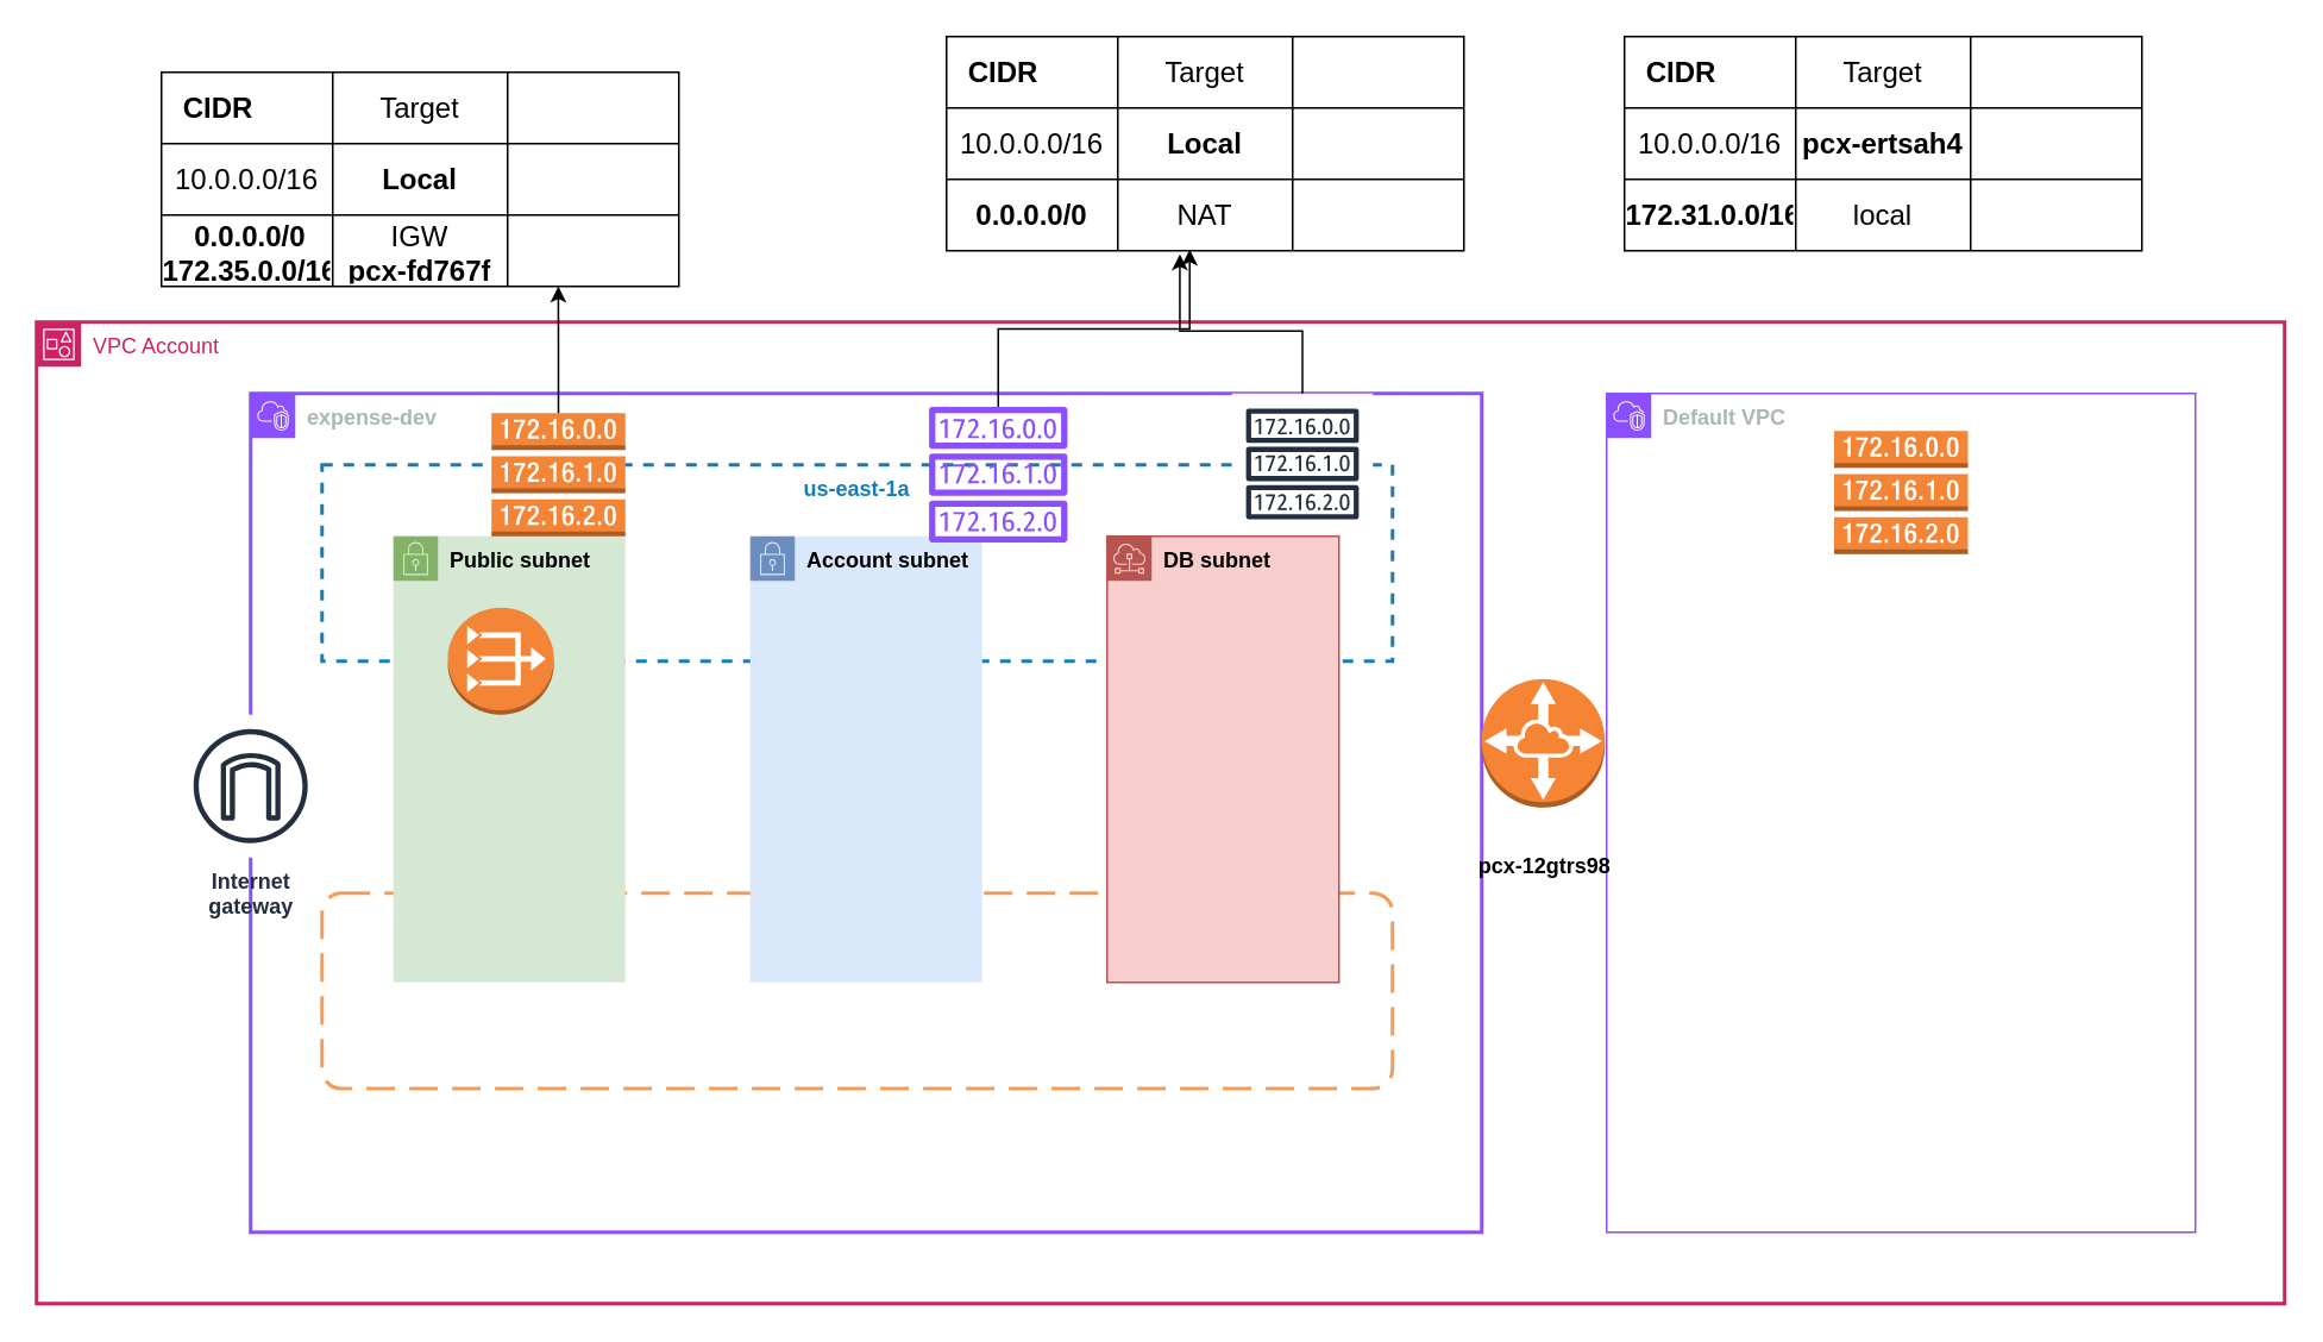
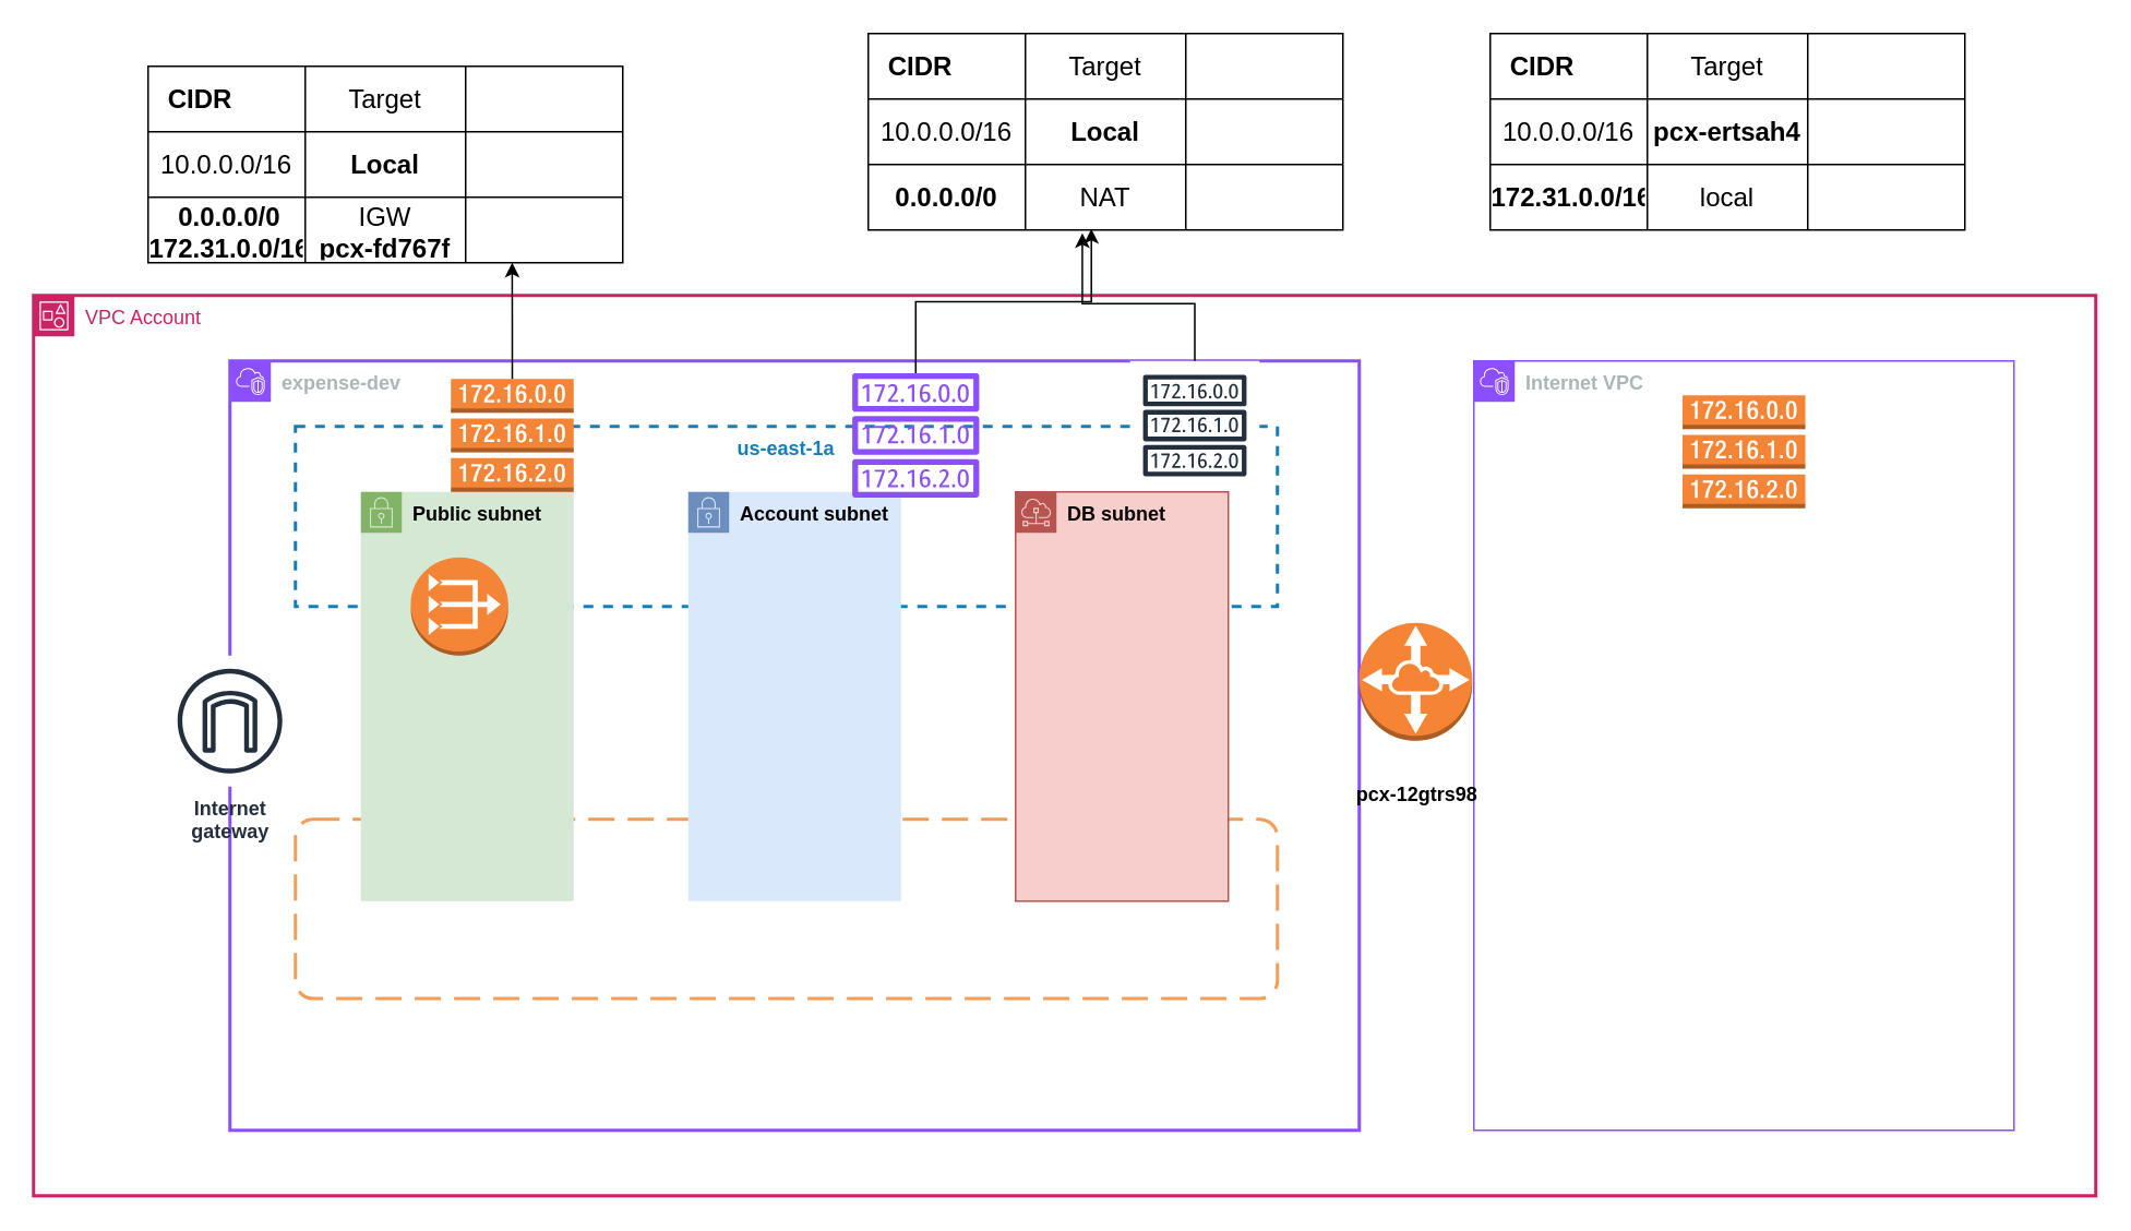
- <mxCell id="29" value="&lt;b&gt;0.0.0.0/0&lt;/b&gt;&lt;div&gt;&lt;b&gt;172.35.0.0/16&lt;/b&gt;&lt;/div&gt;" style="shape=partialRectangle;html=1;whiteSpace=wrap;connectable=0;strokeColor=inherit;overflow=hidden;fillColor=none;top=0;left=0;bottom=0;right=0;pointerEvents=1;fontSize=16;" vertex="1" parent="28"><mxGeometry width="96" height="40" as="geometry"><mxRectangle width="96" height="40" as="alternateBounds" /></mxGeometry></mxCell>
+ <mxCell id="29" value="&lt;b&gt;0.0.0.0/0&lt;/b&gt;&lt;div&gt;&lt;b&gt;172.31.0.0/16&lt;/b&gt;&lt;/div&gt;" style="shape=partialRectangle;html=1;whiteSpace=wrap;connectable=0;strokeColor=inherit;overflow=hidden;fillColor=none;top=0;left=0;bottom=0;right=0;pointerEvents=1;fontSize=16;" vertex="1" parent="28"><mxGeometry width="96" height="40" as="geometry"><mxRectangle width="96" height="40" as="alternateBounds" /></mxGeometry></mxCell>
- <mxCell id="14" value="&lt;b&gt;Default VPC&lt;/b&gt;" style="points=[[0,0],[0.25,0],[0.5,0],[0.75,0],[1,0],[1,0.25],[1,0.5],[1,0.75],[1,1],[0.75,1],[0.5,1],[0.25,1],[0,1],[0,0.75],[0,0.5],[0,0.25]];outlineConnect=0;gradientColor=none;html=1;whiteSpace=wrap;fontSize=12;fontStyle=0;container=1;pointerEvents=0;collapsible=0;recursiveResize=0;shape=mxgraph.aws4.group;grIcon=mxgraph.aws4.group_vpc2;strokeColor=#8C4FFF;fillColor=none;verticalAlign=top;align=left;spacingLeft=30;fontColor=#AAB7B8;dashed=0;" vertex="1" parent="2"><mxGeometry x="880" y="40" width="330" height="470" as="geometry" /></mxCell>
+ <mxCell id="14" value="&lt;b&gt;Internet VPC&lt;/b&gt;" style="points=[[0,0],[0.25,0],[0.5,0],[0.75,0],[1,0],[1,0.25],[1,0.5],[1,0.75],[1,1],[0.75,1],[0.5,1],[0.25,1],[0,1],[0,0.75],[0,0.5],[0,0.25]];outlineConnect=0;gradientColor=none;html=1;whiteSpace=wrap;fontSize=12;fontStyle=0;container=1;pointerEvents=0;collapsible=0;recursiveResize=0;shape=mxgraph.aws4.group;grIcon=mxgraph.aws4.group_vpc2;strokeColor=#8C4FFF;fillColor=none;verticalAlign=top;align=left;spacingLeft=30;fontColor=#AAB7B8;dashed=0;" vertex="1" parent="2"><mxGeometry x="880" y="40" width="330" height="470" as="geometry" /></mxCell>
